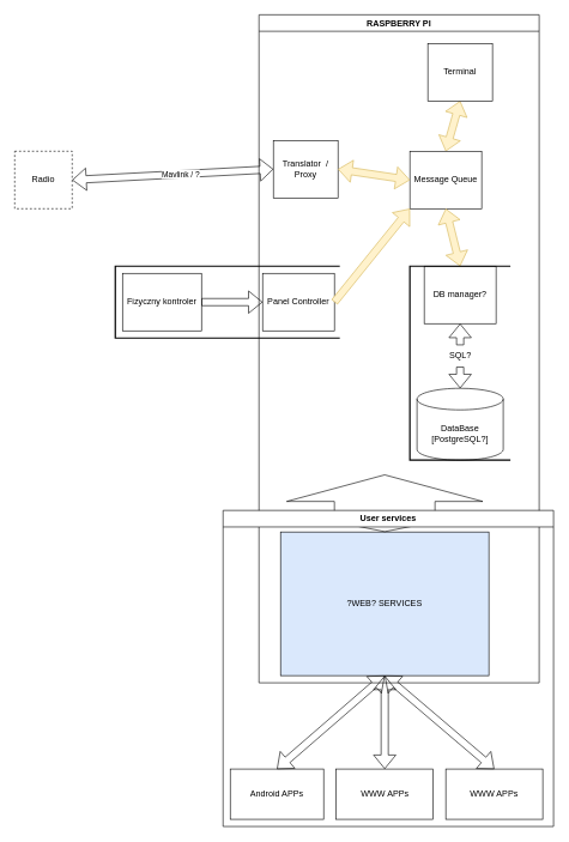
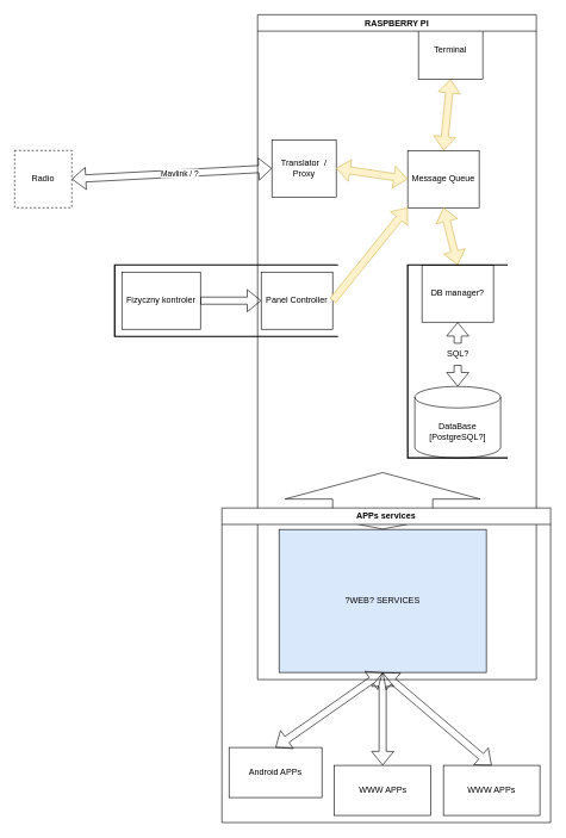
- <mxCell id="8" value="Terminal" style="rounded=0;whiteSpace=wrap;html=1;" vertex="1" parent="1"><mxGeometry x="595" y="60" width="90" height="80" as="geometry" /></mxCell>
+ <mxCell id="8" value="Terminal" style="rounded=0;whiteSpace=wrap;html=1;" vertex="1" parent="1"><mxGeometry x="585" y="30" width="90" height="80" as="geometry" /></mxCell>
- <mxCell id="31" value="User services" style="swimlane;whiteSpace=wrap;html=1;" vertex="1" parent="1"><mxGeometry x="310" y="710" width="460" height="440" as="geometry" /></mxCell>
+ <mxCell id="31" value="APPs services" style="swimlane;whiteSpace=wrap;html=1;" vertex="1" parent="1"><mxGeometry x="310" y="710" width="460" height="440" as="geometry" /></mxCell>
- <mxCell id="24" value="Android APPs" style="rounded=0;whiteSpace=wrap;html=1;" vertex="1" parent="1"><mxGeometry x="320" y="1070" width="130" height="70" as="geometry" /></mxCell>
+ <mxCell id="24" value="Android APPs" style="rounded=0;whiteSpace=wrap;html=1;" vertex="1" parent="1"><mxGeometry x="320" y="1045" width="130" height="70" as="geometry" /></mxCell>
